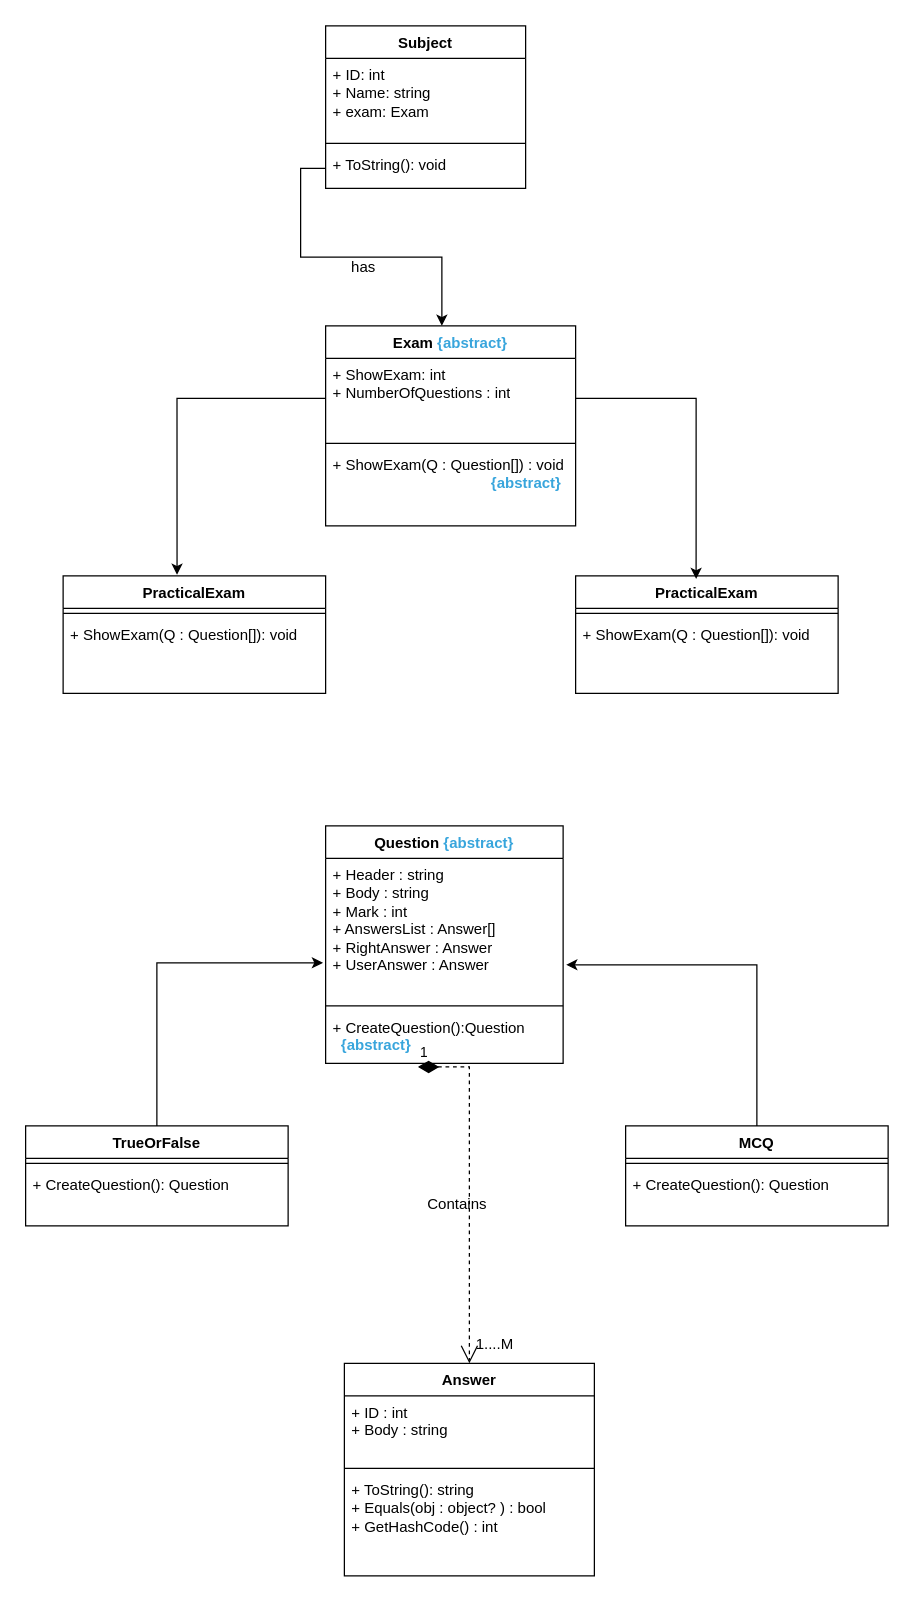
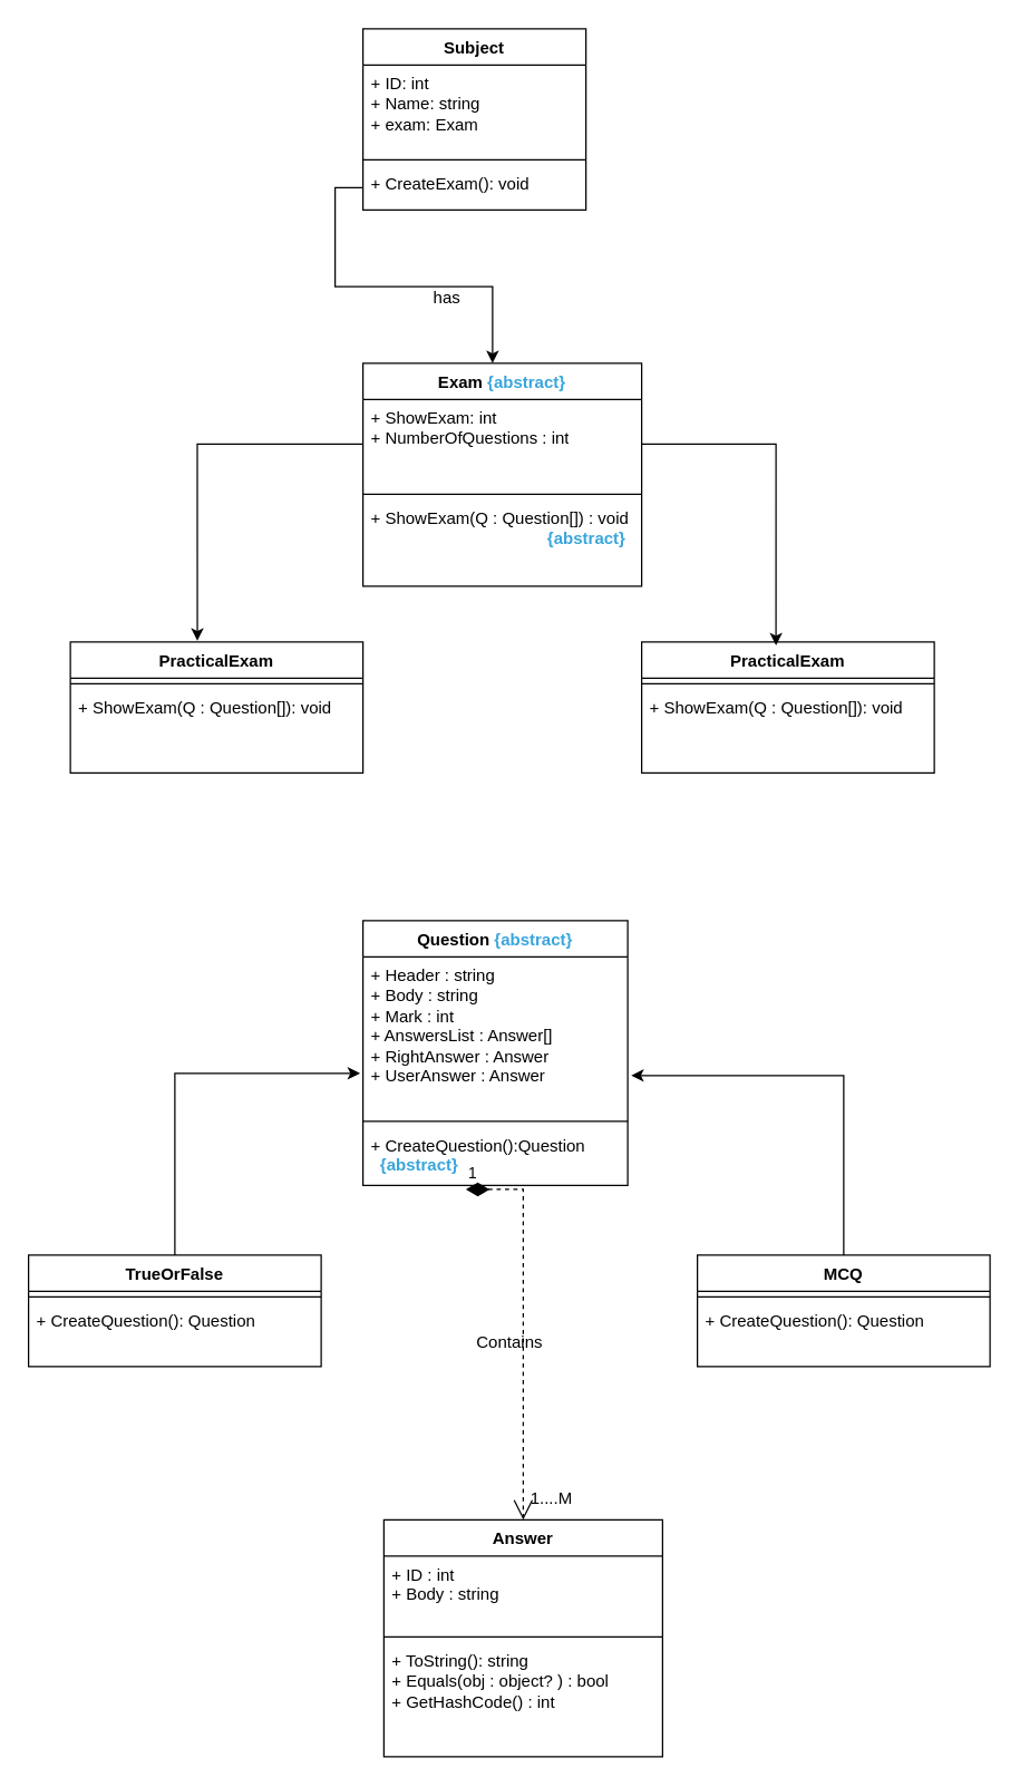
- <mxCell id="5" value="&lt;div&gt;+ ToString(): void&lt;/div&gt;" style="text;strokeColor=none;fillColor=none;align=left;verticalAlign=top;spacingLeft=4;spacingRight=4;overflow=hidden;rotatable=0;points=[[0,0.5],[1,0.5]];portConstraint=eastwest;whiteSpace=wrap;html=1;" vertex="1" parent="2"><mxGeometry y="98" width="160" height="32" as="geometry" /></mxCell>
+ <mxCell id="5" value="&lt;div&gt;+ CreateExam(): void&lt;/div&gt;" style="text;strokeColor=none;fillColor=none;align=left;verticalAlign=top;spacingLeft=4;spacingRight=4;overflow=hidden;rotatable=0;points=[[0,0.5],[1,0.5]];portConstraint=eastwest;whiteSpace=wrap;html=1;" vertex="1" parent="2"><mxGeometry y="98" width="160" height="32" as="geometry" /></mxCell>
- <mxCell id="38" value="has" style="text;html=1;align=center;verticalAlign=middle;resizable=0;points=[];autosize=1;strokeColor=none;fillColor=none;" vertex="1" parent="1"><mxGeometry x="270" y="198" width="40" height="30" as="geometry" /></mxCell>
+ <mxCell id="38" value="has" style="text;html=1;align=center;verticalAlign=middle;resizable=0;points=[];autosize=1;strokeColor=none;fillColor=none;" vertex="1" parent="1"><mxGeometry x="300" y="198" width="40" height="30" as="geometry" /></mxCell>
